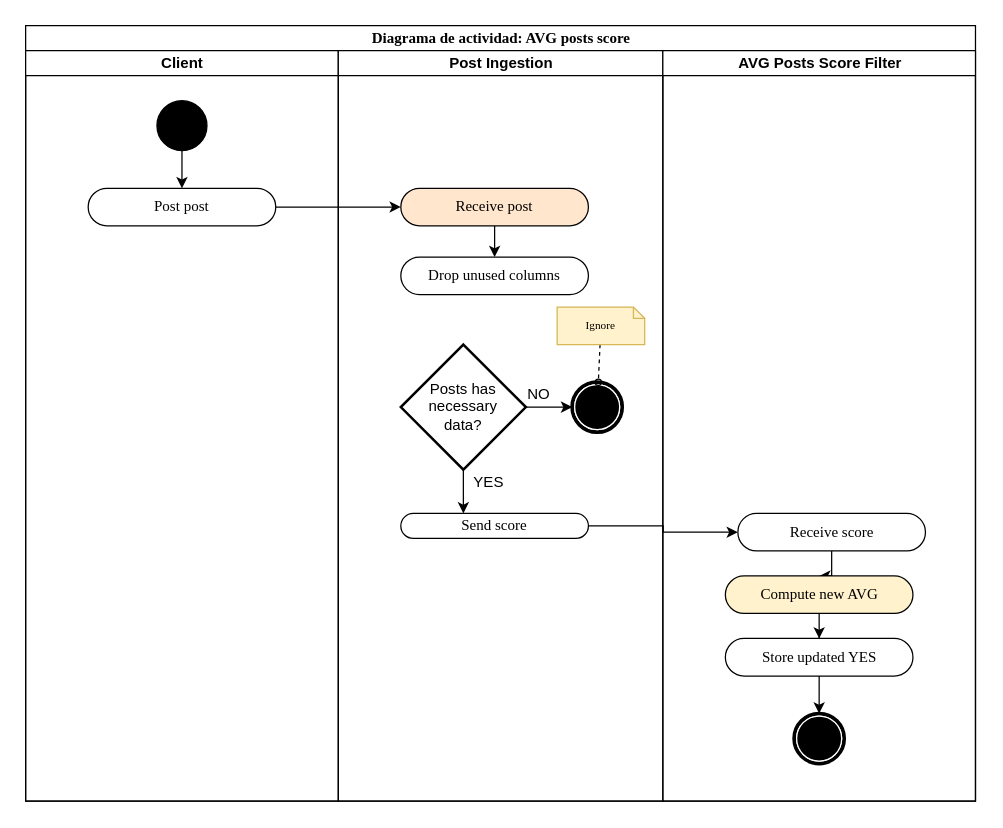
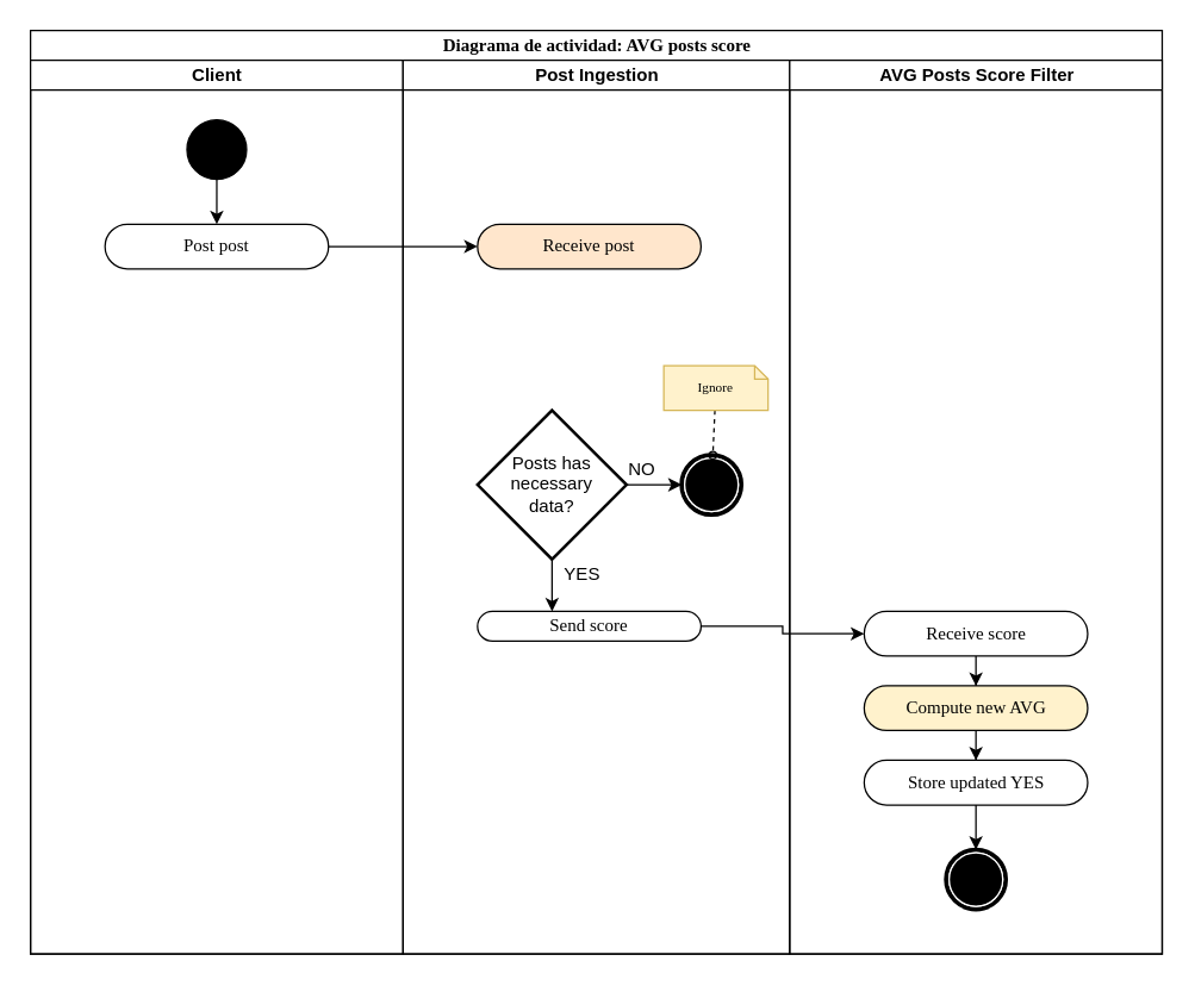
- <mxCell id="8" style="edgeStyle=orthogonalEdgeStyle;rounded=0;orthogonalLoop=1;jettySize=auto;html=1;" edge="1" parent="7" source="9" target="10"><mxGeometry relative="1" as="geometry" /></mxCell>
- <mxCell id="10" value="Drop unused columns" style="rounded=1;whiteSpace=wrap;html=1;shadow=0;comic=0;labelBackgroundColor=none;strokeWidth=1;fontFamily=Verdana;fontSize=12;align=center;arcSize=50;" vertex="1" parent="7"><mxGeometry x="50" y="165" width="150" height="30" as="geometry" /></mxCell>
- <mxCell id="22" value="Receive score" style="rounded=1;whiteSpace=wrap;html=1;shadow=0;comic=0;labelBackgroundColor=none;strokeWidth=1;fontFamily=Verdana;fontSize=12;align=center;arcSize=50;" vertex="1" parent="20"><mxGeometry x="60" y="370" width="150" height="30" as="geometry" /></mxCell>
+ <mxCell id="22" value="Receive score" style="rounded=1;whiteSpace=wrap;html=1;shadow=0;comic=0;labelBackgroundColor=none;strokeWidth=1;fontFamily=Verdana;fontSize=12;align=center;arcSize=50;" vertex="1" parent="20"><mxGeometry x="50" y="370" width="150" height="30" as="geometry" /></mxCell>
